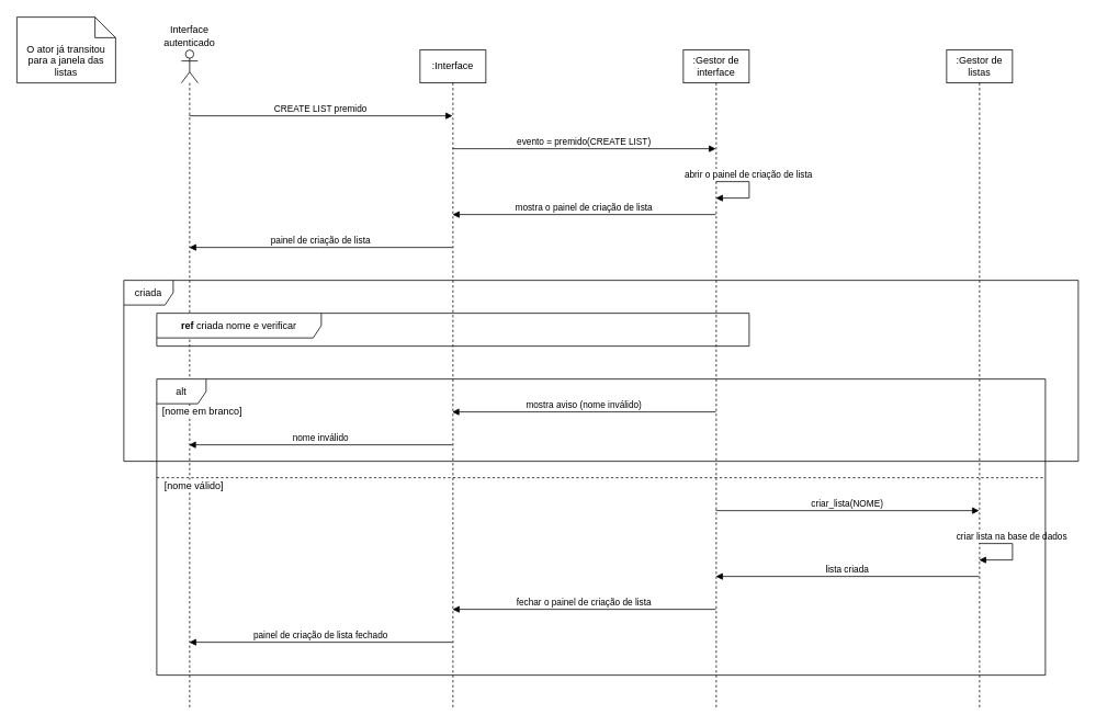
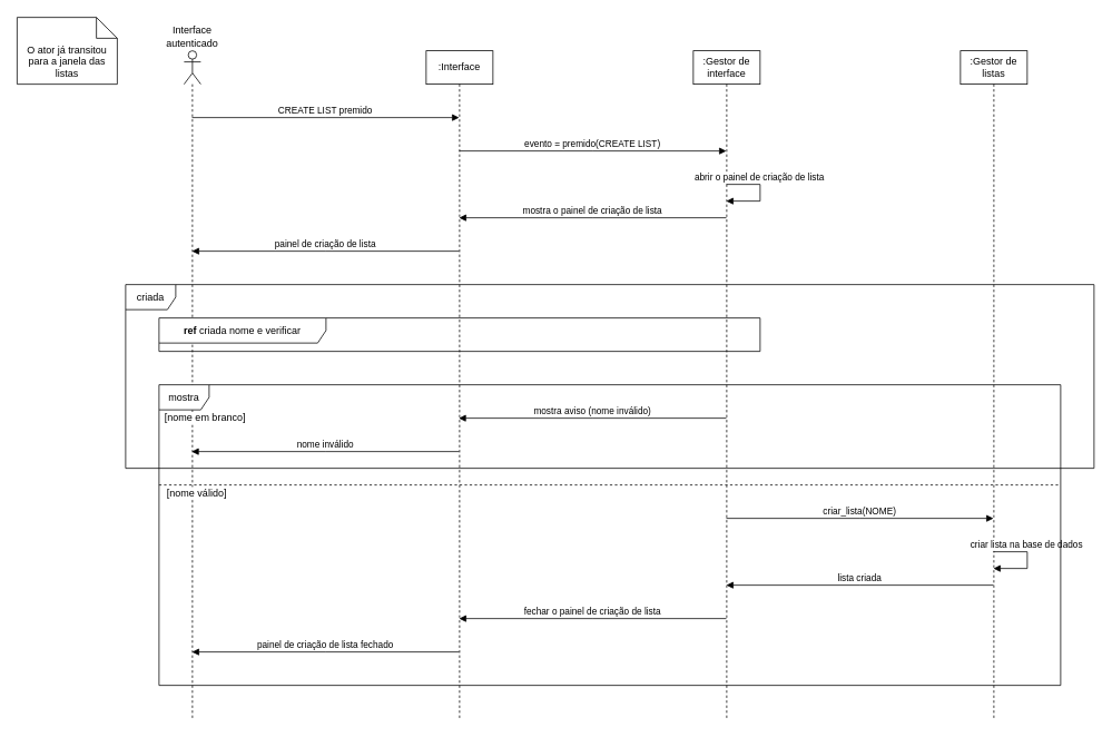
- <mxCell id="24" value="alt" style="shape=umlFrame;whiteSpace=wrap;html=1;" parent="1" vertex="1"><mxGeometry x="190" y="460" width="1080" height="360" as="geometry" /></mxCell>
+ <mxCell id="24" value="mostra" style="shape=umlFrame;whiteSpace=wrap;html=1;" parent="1" vertex="1"><mxGeometry x="190" y="460" width="1080" height="360" as="geometry" /></mxCell>
